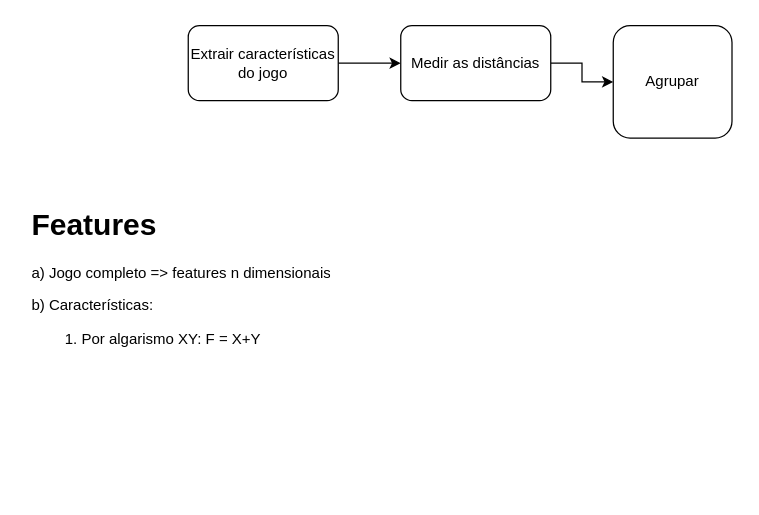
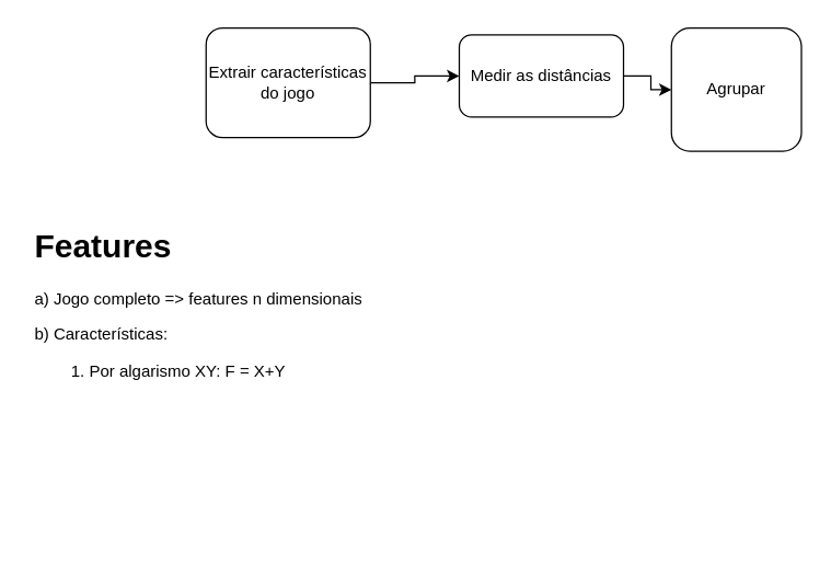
- <mxCell id="3" value="Extrair características do jogo" style="rounded=1;whiteSpace=wrap;html=1;" vertex="1" parent="1"><mxGeometry x="150" y="20" width="120" height="60" as="geometry" /></mxCell>
+ <mxCell id="3" value="Extrair características do jogo" style="rounded=1;whiteSpace=wrap;html=1;" vertex="1" parent="1"><mxGeometry x="150" y="20" width="120" height="80" as="geometry" /></mxCell>
- <mxCell id="5" value="Medir as distâncias" style="rounded=1;whiteSpace=wrap;html=1;" vertex="1" parent="1"><mxGeometry x="320" y="20" width="120" height="60" as="geometry" /></mxCell>
+ <mxCell id="5" value="Medir as distâncias" style="rounded=1;whiteSpace=wrap;html=1;" vertex="1" parent="1"><mxGeometry x="335" y="25" width="120" height="60" as="geometry" /></mxCell>
